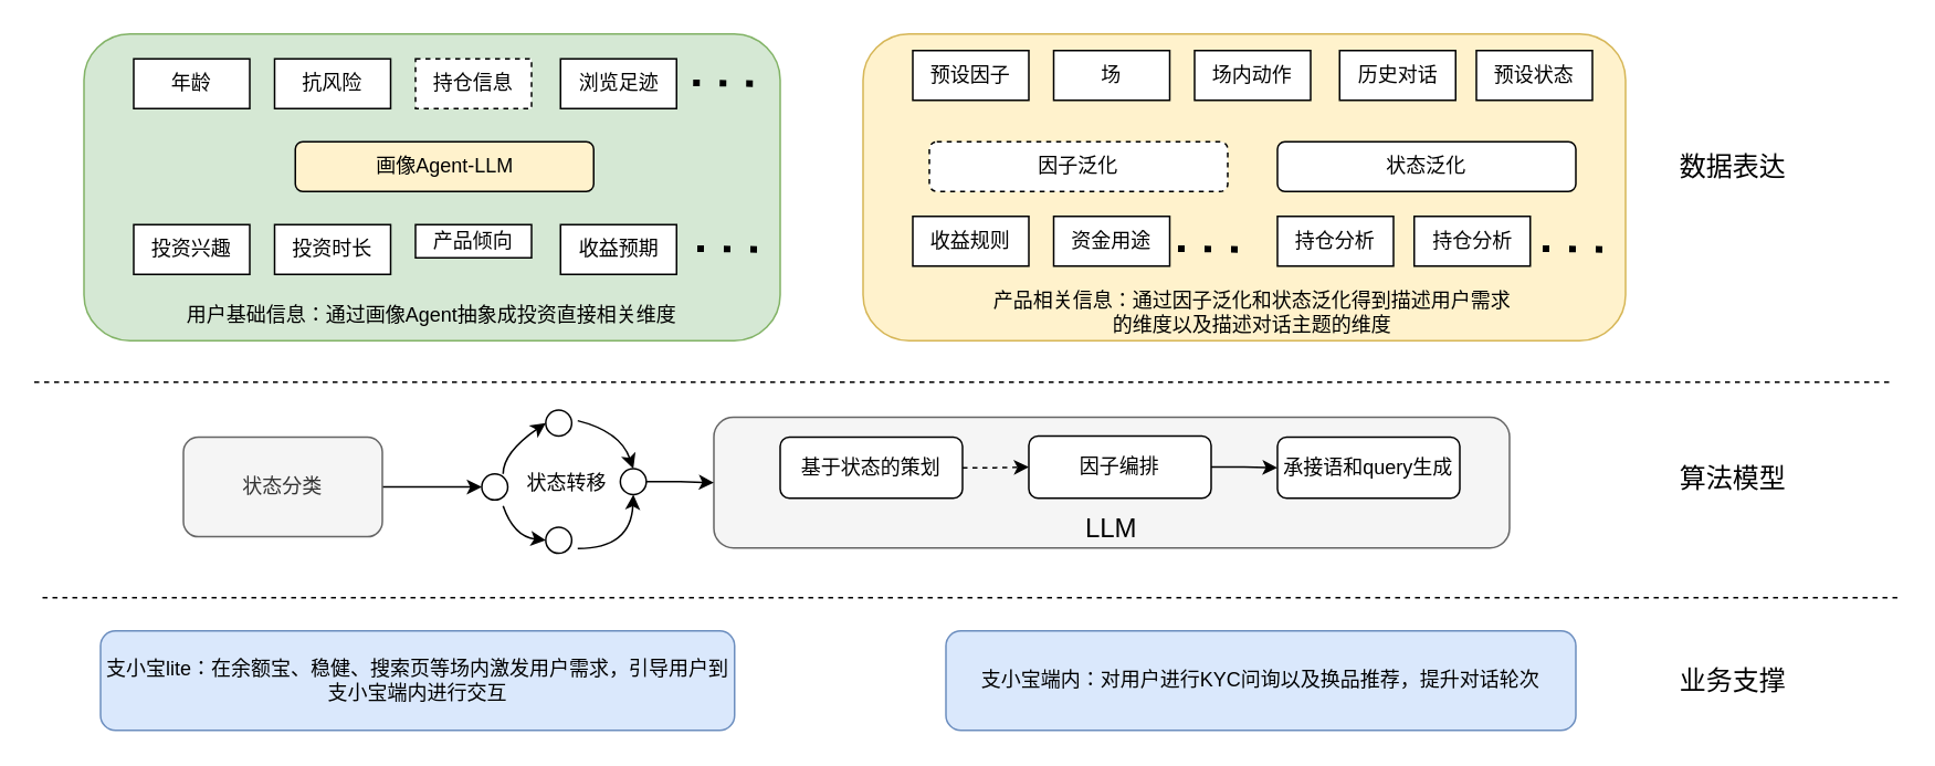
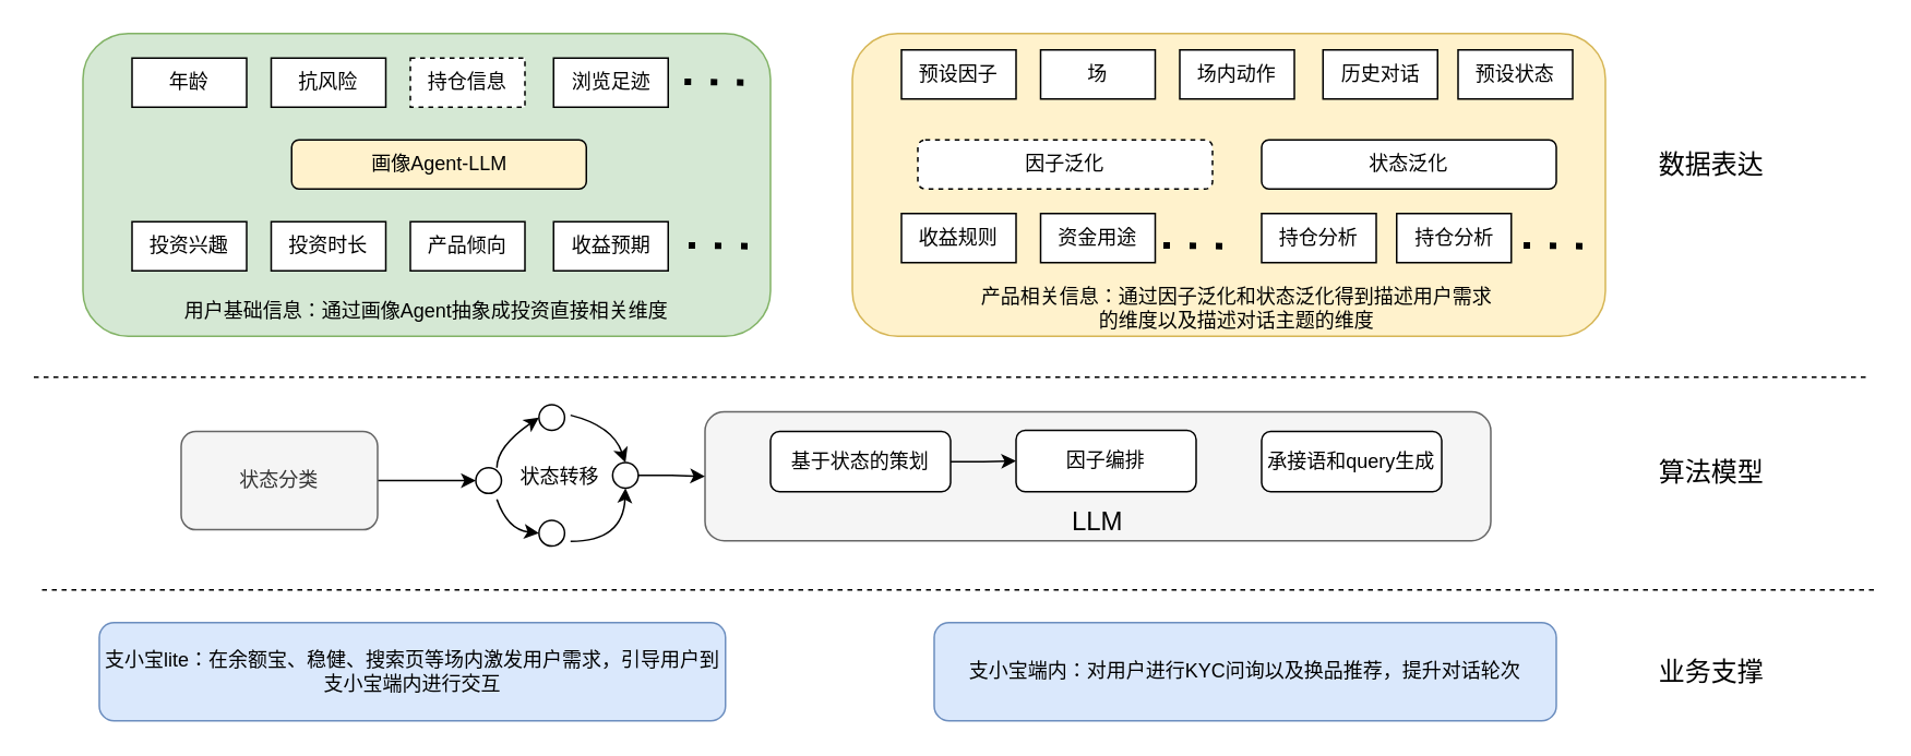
- <mxCell id="10" value="产品倾向" style="rounded=0;whiteSpace=wrap;html=1;" vertex="1" parent="1"><mxGeometry x="250" y="135" width="70" height="20" as="geometry" /></mxCell>
+ <mxCell id="10" value="产品倾向" style="rounded=0;whiteSpace=wrap;html=1;" vertex="1" parent="1"><mxGeometry x="250" y="135" width="70" height="30" as="geometry" /></mxCell>
- <mxCell id="41" style="edgeStyle=orthogonalEdgeStyle;rounded=0;orthogonalLoop=1;jettySize=auto;html=1;exitX=1;exitY=0.5;exitDx=0;exitDy=0;entryX=0;entryY=0.5;entryDx=0;entryDy=0;dashed=1;" edge="1" parent="1" source="42" target="44"><mxGeometry relative="1" as="geometry" /></mxCell>
+ <mxCell id="41" style="edgeStyle=orthogonalEdgeStyle;rounded=0;orthogonalLoop=1;jettySize=auto;html=1;exitX=1;exitY=0.5;exitDx=0;exitDy=0;entryX=0;entryY=0.5;entryDx=0;entryDy=0;" edge="1" parent="1" source="42" target="44"><mxGeometry relative="1" as="geometry" /></mxCell>
- <mxCell id="43" style="edgeStyle=orthogonalEdgeStyle;rounded=0;orthogonalLoop=1;jettySize=auto;html=1;exitX=1;exitY=0.5;exitDx=0;exitDy=0;entryX=0;entryY=0.5;entryDx=0;entryDy=0;" edge="1" parent="1" source="44" target="45"><mxGeometry relative="1" as="geometry" /></mxCell>
